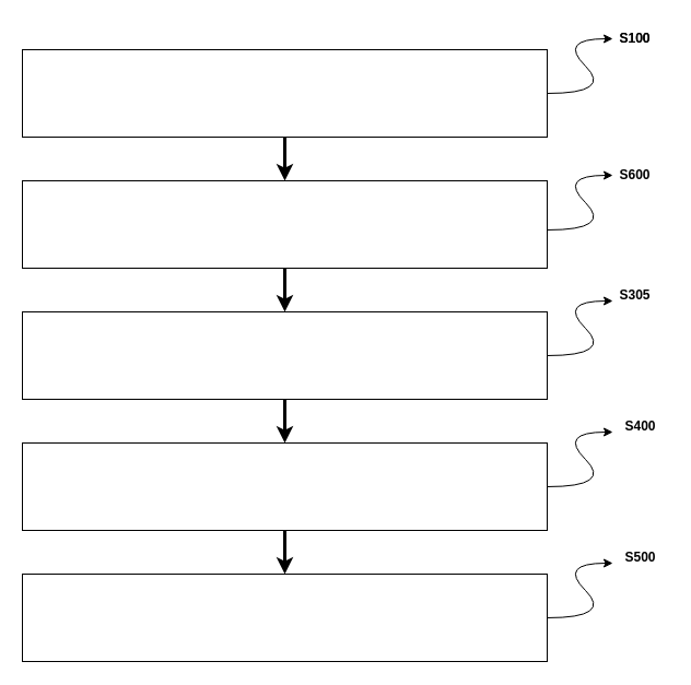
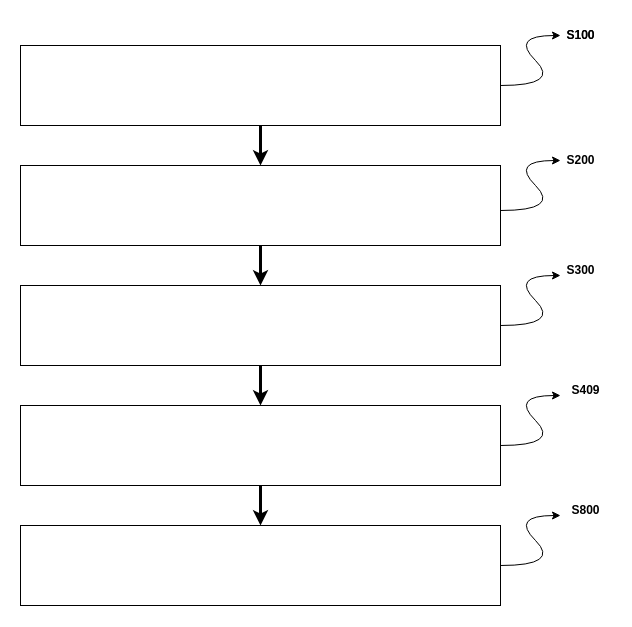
- <mxCell id="14" value="&lt;b&gt;S600&lt;/b&gt;" style="text;html=1;align=center;verticalAlign=middle;resizable=0;points=[];autosize=1;strokeColor=none;fillColor=none;" vertex="1" parent="1"><mxGeometry x="555" y="145" width="50" height="30" as="geometry" /></mxCell>
+ <mxCell id="14" value="&lt;b&gt;S200&lt;/b&gt;" style="text;html=1;align=center;verticalAlign=middle;resizable=0;points=[];autosize=1;strokeColor=none;fillColor=none;" vertex="1" parent="1"><mxGeometry x="555" y="145" width="50" height="30" as="geometry" /></mxCell>
- <mxCell id="18" value="&lt;b&gt;S305&lt;/b&gt;" style="text;html=1;align=center;verticalAlign=middle;resizable=0;points=[];autosize=1;strokeColor=none;fillColor=none;" vertex="1" parent="1"><mxGeometry x="555" y="255" width="50" height="30" as="geometry" /></mxCell>
+ <mxCell id="18" value="&lt;b&gt;S300&lt;/b&gt;" style="text;html=1;align=center;verticalAlign=middle;resizable=0;points=[];autosize=1;strokeColor=none;fillColor=none;" vertex="1" parent="1"><mxGeometry x="555" y="255" width="50" height="30" as="geometry" /></mxCell>
- <mxCell id="19" value="&lt;b&gt;S400&lt;/b&gt;" style="text;html=1;align=center;verticalAlign=middle;resizable=0;points=[];autosize=1;strokeColor=none;fillColor=none;" vertex="1" parent="1"><mxGeometry x="560" y="375" width="50" height="30" as="geometry" /></mxCell>
+ <mxCell id="19" value="&lt;b&gt;S409&lt;/b&gt;" style="text;html=1;align=center;verticalAlign=middle;resizable=0;points=[];autosize=1;strokeColor=none;fillColor=none;" vertex="1" parent="1"><mxGeometry x="560" y="375" width="50" height="30" as="geometry" /></mxCell>
- <mxCell id="20" value="&lt;b&gt;S500&lt;/b&gt;" style="text;html=1;align=center;verticalAlign=middle;resizable=0;points=[];autosize=1;strokeColor=none;fillColor=none;" vertex="1" parent="1"><mxGeometry x="560" y="495" width="50" height="30" as="geometry" /></mxCell>
+ <mxCell id="20" value="&lt;b&gt;S800&lt;/b&gt;" style="text;html=1;align=center;verticalAlign=middle;resizable=0;points=[];autosize=1;strokeColor=none;fillColor=none;" vertex="1" parent="1"><mxGeometry x="560" y="495" width="50" height="30" as="geometry" /></mxCell>
